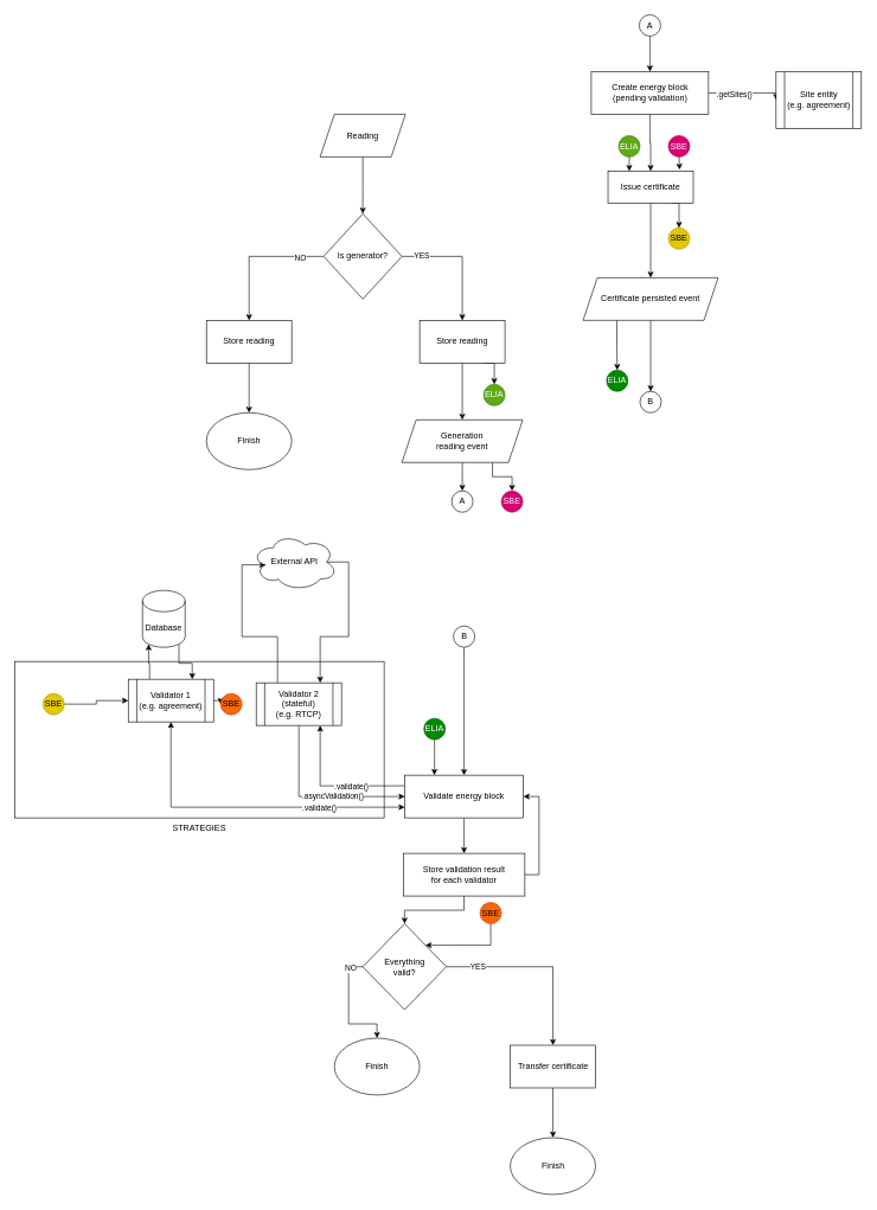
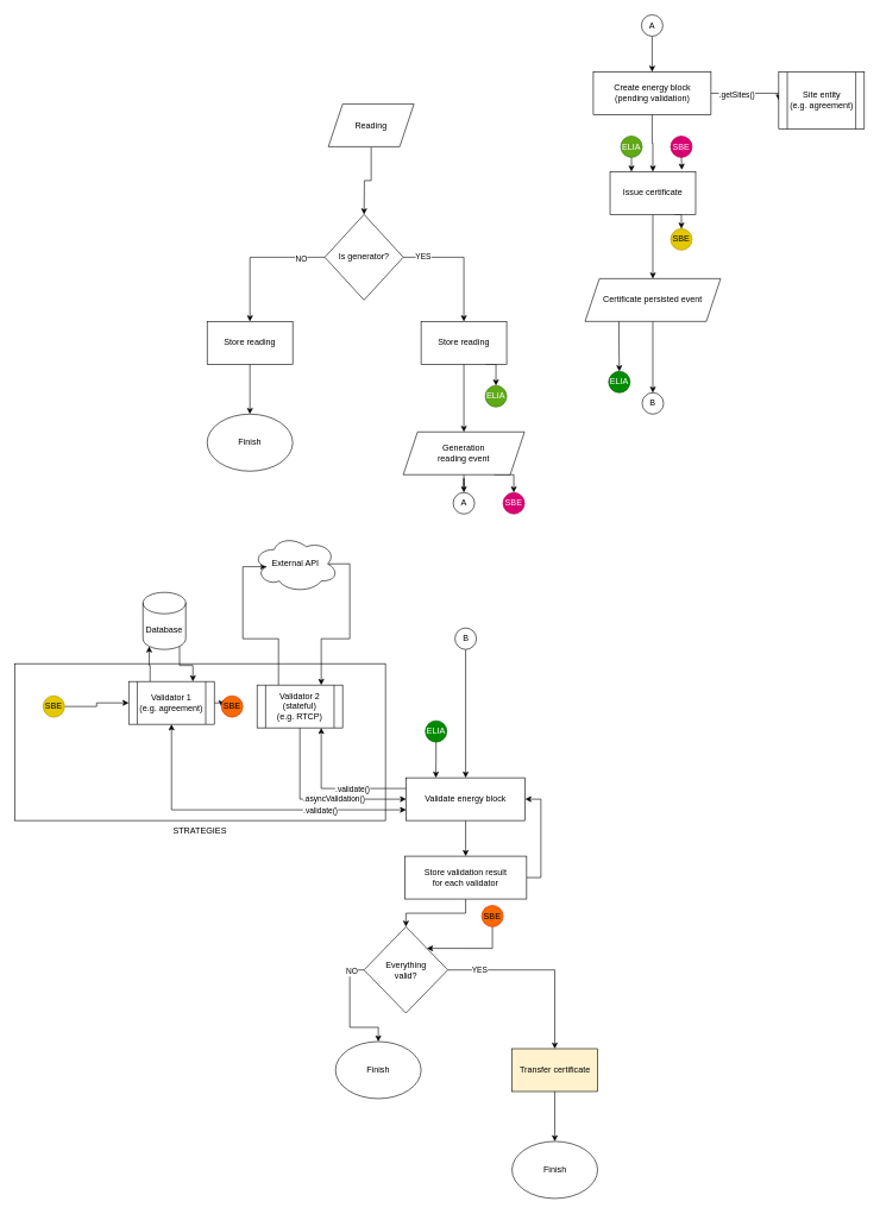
- <mxCell id="4" value="Reading" style="shape=parallelogram;perimeter=parallelogramPerimeter;whiteSpace=wrap;html=1;fixedSize=1;" parent="1" vertex="1"><mxGeometry x="450" y="160" width="120" height="60" as="geometry" /></mxCell>
+ <mxCell id="4" value="Reading" style="shape=parallelogram;perimeter=parallelogramPerimeter;whiteSpace=wrap;html=1;fixedSize=1;" parent="1" vertex="1"><mxGeometry x="460" y="145" width="120" height="60" as="geometry" /></mxCell>
- <mxCell id="24" value="Issue certificate" style="rounded=0;whiteSpace=wrap;html=1;" parent="1" vertex="1"><mxGeometry x="855" y="240" width="120" height="45" as="geometry" /></mxCell>
+ <mxCell id="24" value="Issue certificate" style="rounded=0;whiteSpace=wrap;html=1;" parent="1" vertex="1"><mxGeometry x="855" y="240" width="120" height="60" as="geometry" /></mxCell>
- <mxCell id="18" value="&lt;span&gt;Generation&lt;/span&gt;&lt;br&gt;&lt;span&gt;reading event&lt;/span&gt;" style="shape=parallelogram;perimeter=parallelogramPerimeter;whiteSpace=wrap;html=1;fixedSize=1;" parent="1" vertex="1"><mxGeometry x="565" y="590" width="170" height="60" as="geometry" /></mxCell>
+ <mxCell id="18" value="&lt;span&gt;Generation&lt;/span&gt;&lt;br&gt;&lt;span&gt;reading event&lt;/span&gt;" style="shape=parallelogram;perimeter=parallelogramPerimeter;whiteSpace=wrap;html=1;fixedSize=1;" parent="1" vertex="1"><mxGeometry x="565" y="605" width="170" height="60" as="geometry" /></mxCell>
- <mxCell id="59" value="Transfer certificate" style="rounded=0;whiteSpace=wrap;html=1;" parent="1" vertex="1"><mxGeometry x="717.5" y="1470" width="120" height="60" as="geometry" /></mxCell>
+ <mxCell id="59" value="Transfer certificate" style="rounded=0;whiteSpace=wrap;html=1;fillColor=#fff2cc;" parent="1" vertex="1"><mxGeometry x="717.5" y="1470" width="120" height="60" as="geometry" /></mxCell>
